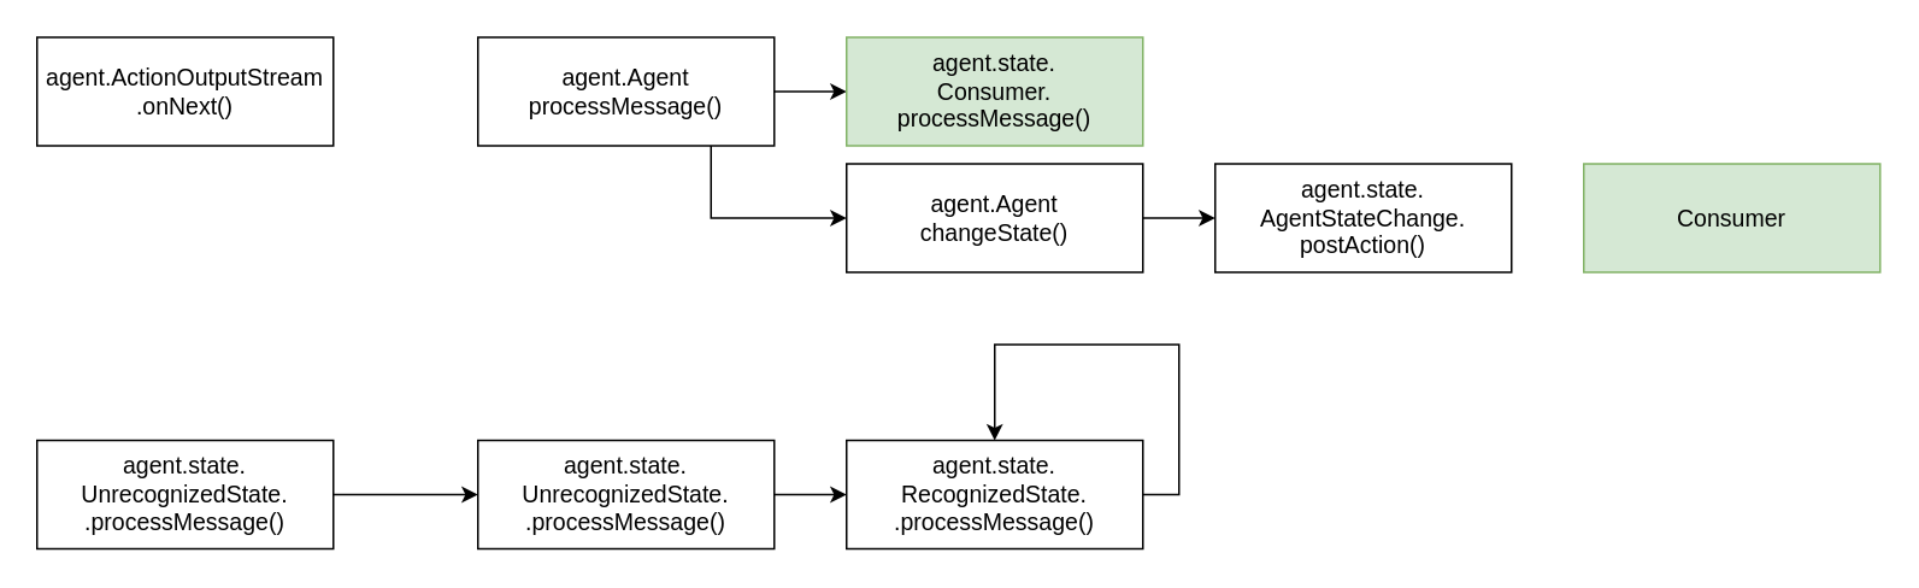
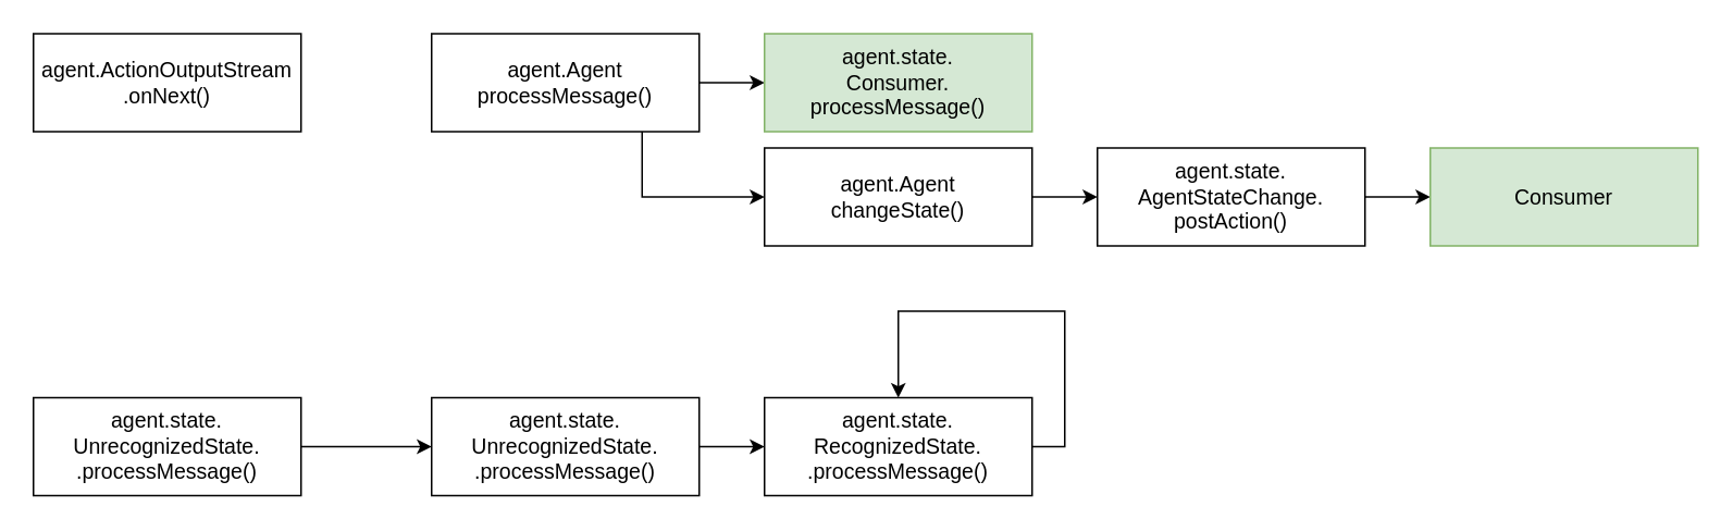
+ <mxCell id="10" style="edgeStyle=orthogonalEdgeStyle;rounded=0;orthogonalLoop=1;jettySize=auto;html=1;exitX=1;exitY=0.5;exitDx=0;exitDy=0;" edge="1" target="11" source="9" parent="1"><mxGeometry relative="1" as="geometry"><mxPoint x="632" y="120" as="sourcePoint" /></mxGeometry></mxCell>
